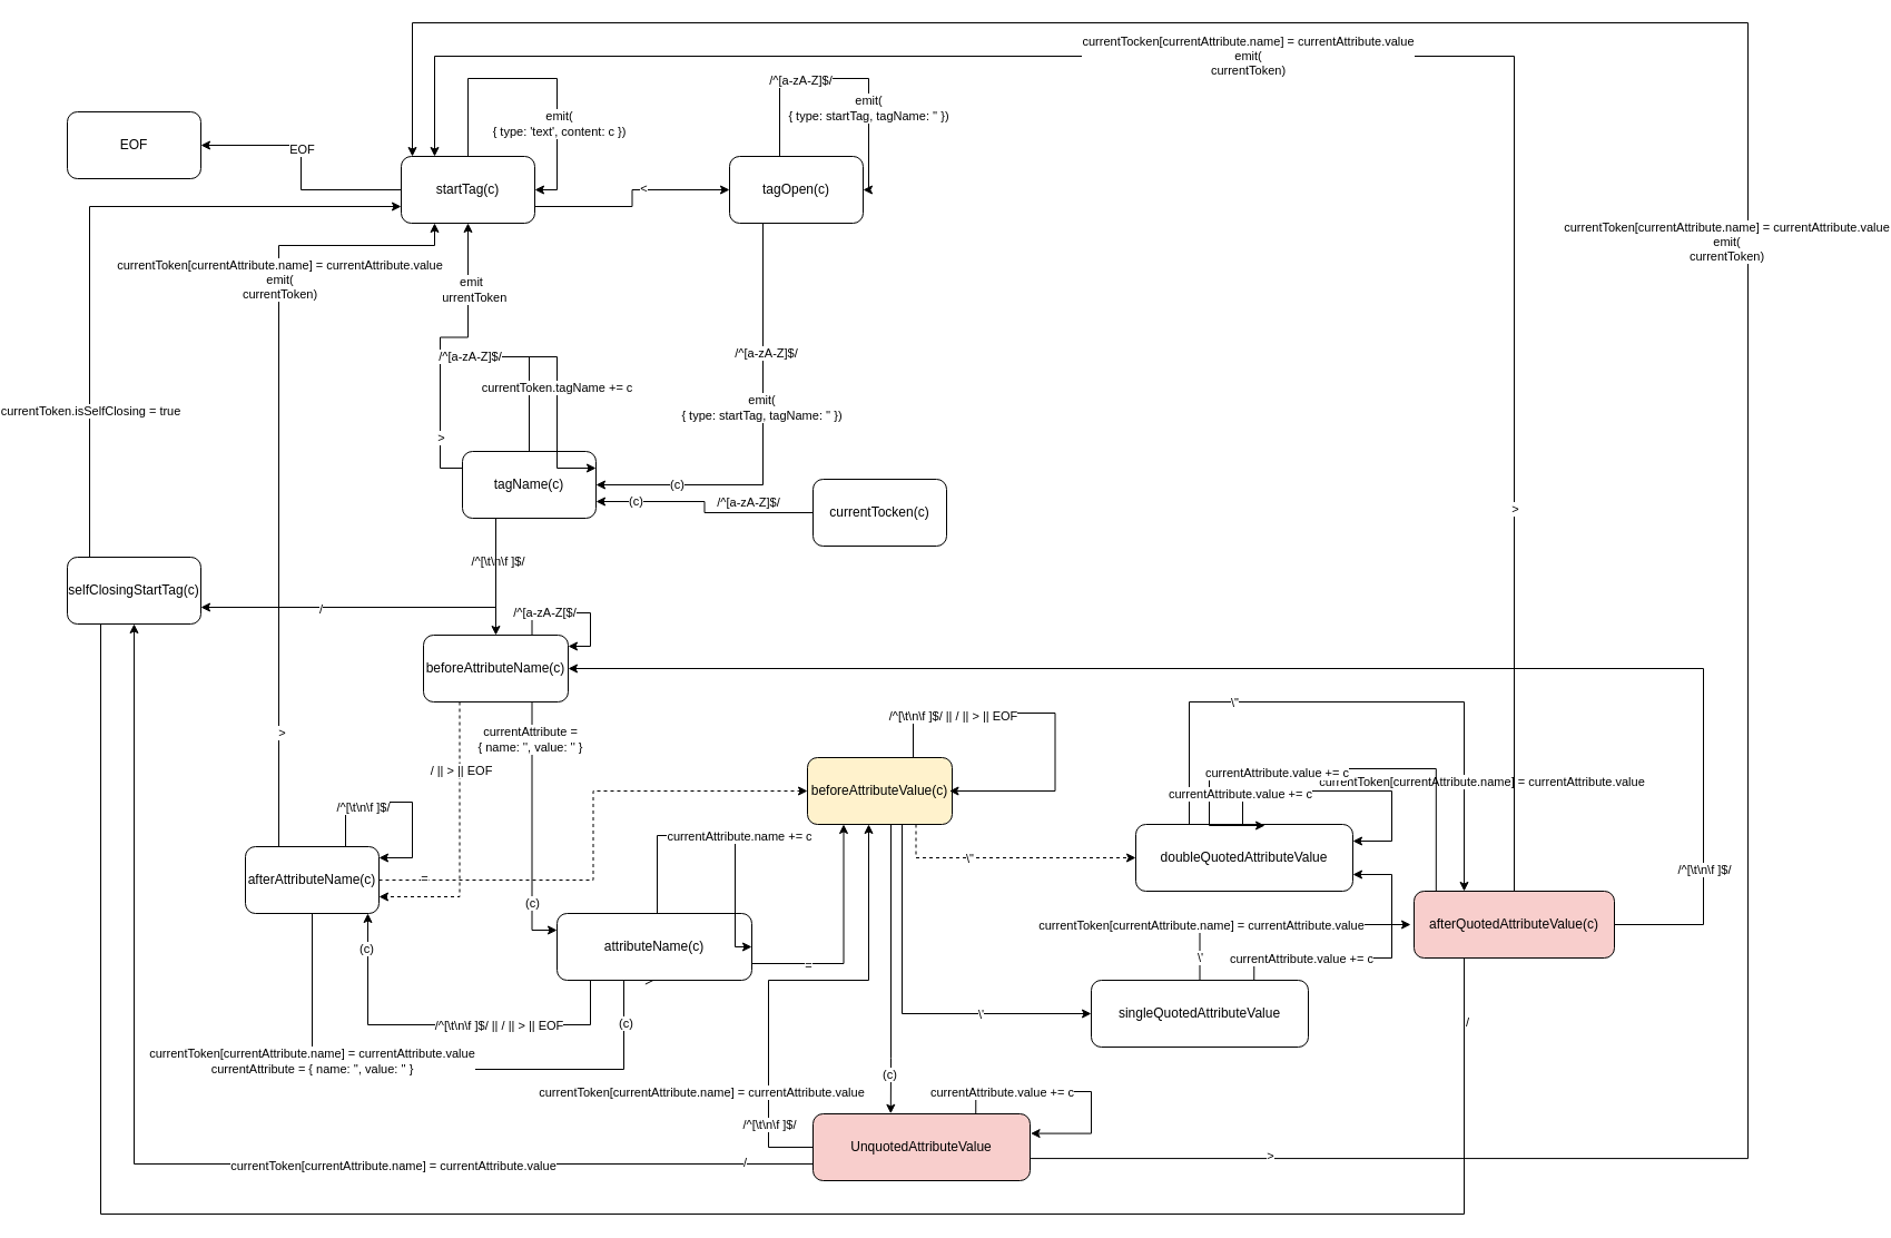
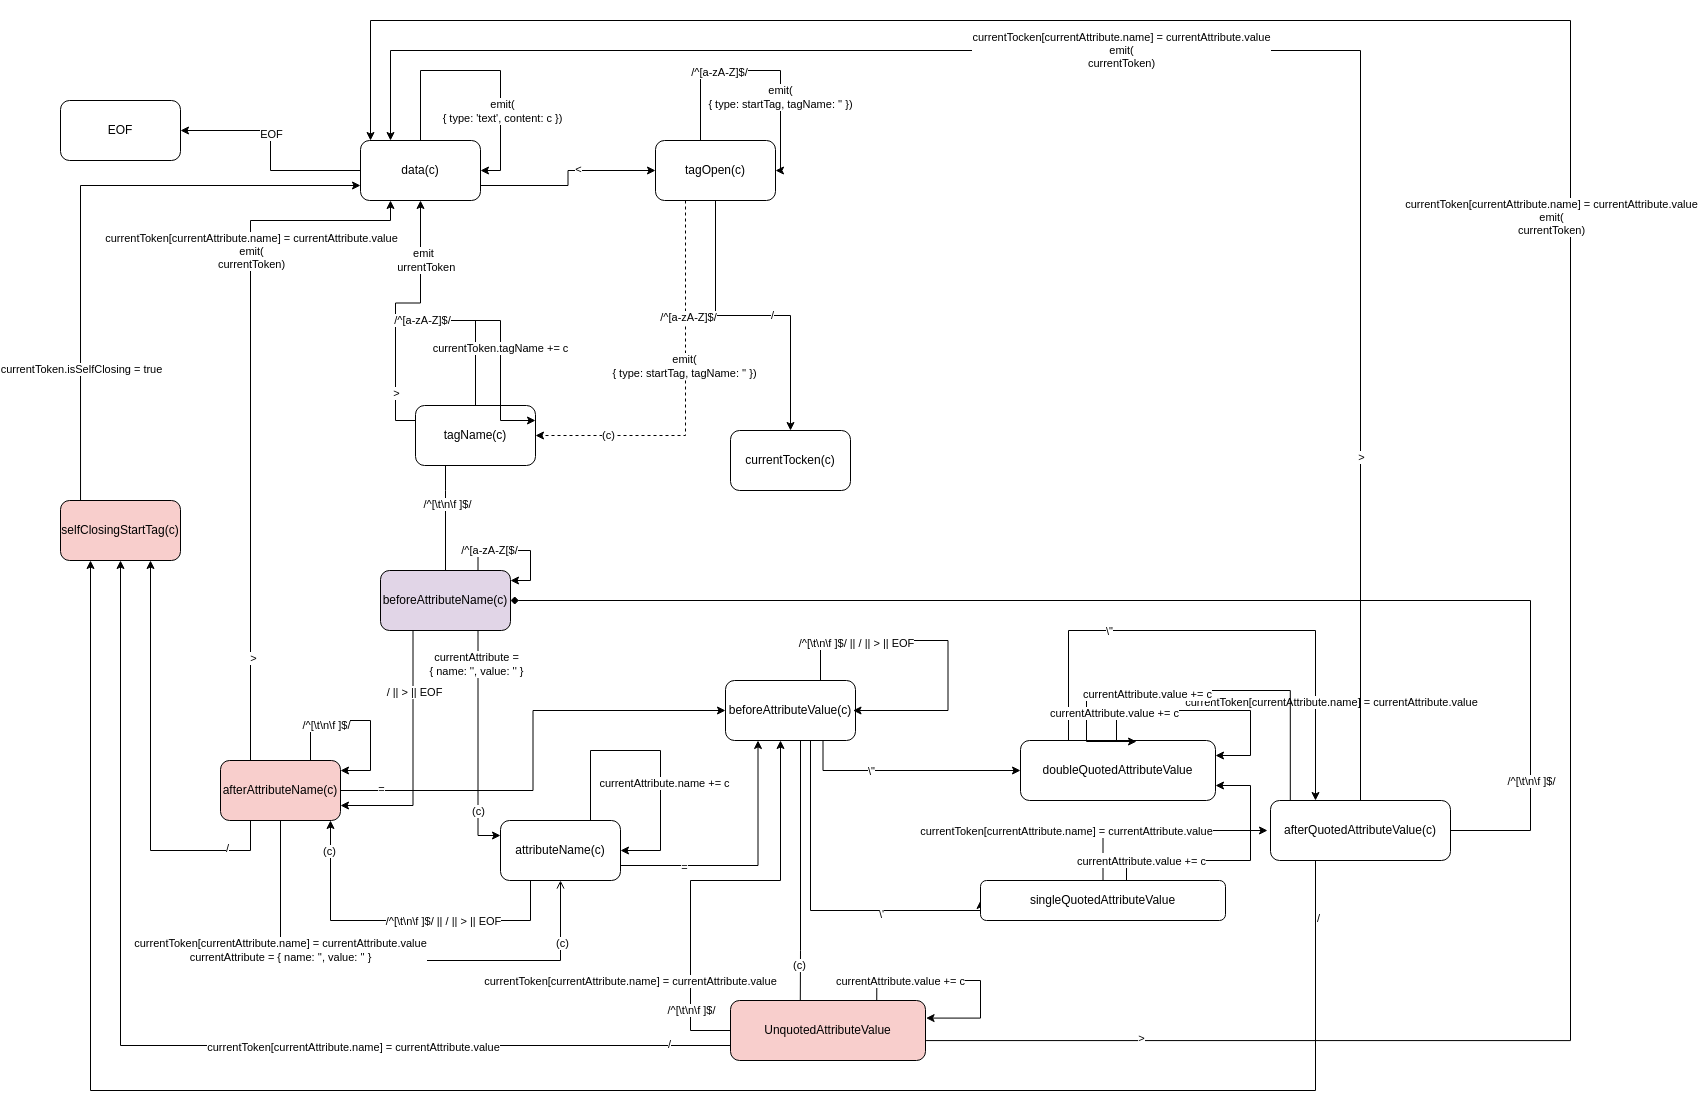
- <mxCell id="6" value="startTag(c)" style="rounded=1;whiteSpace=wrap;html=1;" parent="1" vertex="1"><mxGeometry x="320" y="140" width="120" height="60" as="geometry" /></mxCell>
+ <mxCell id="6" value="data(c)" style="rounded=1;whiteSpace=wrap;html=1;" parent="1" vertex="1"><mxGeometry x="320" y="140" width="120" height="60" as="geometry" /></mxCell>
+ <mxCell id="7" style="edgeStyle=orthogonalEdgeStyle;rounded=0;orthogonalLoop=1;jettySize=auto;html=1;exitX=0.5;exitY=1;exitDx=0;exitDy=0;entryX=0.5;entryY=0;entryDx=0;entryDy=0;" parent="1" source="13" target="17" edge="1"><mxGeometry relative="1" as="geometry" /></mxCell>
+ <mxCell id="8" value="/" style="edgeLabel;html=1;align=center;verticalAlign=middle;resizable=0;points=[];" parent="7" vertex="1" connectable="0"><mxGeometry x="0.124" y="1" relative="1" as="geometry"><mxPoint as="offset" /></mxGeometry></mxCell>
- <mxCell id="9" style="edgeStyle=orthogonalEdgeStyle;rounded=0;orthogonalLoop=1;jettySize=auto;html=1;exitX=0.25;exitY=1;exitDx=0;exitDy=0;entryX=1;entryY=0.5;entryDx=0;entryDy=0;" parent="1" source="13" target="25" edge="1"><mxGeometry relative="1" as="geometry" /></mxCell>
+ <mxCell id="9" style="edgeStyle=orthogonalEdgeStyle;rounded=0;orthogonalLoop=1;jettySize=auto;html=1;exitX=0.25;exitY=1;exitDx=0;exitDy=0;entryX=1;entryY=0.5;entryDx=0;entryDy=0;dashed=1;" parent="1" source="13" target="25" edge="1"><mxGeometry relative="1" as="geometry" /></mxCell>
- <mxCell id="14" style="edgeStyle=orthogonalEdgeStyle;rounded=0;orthogonalLoop=1;jettySize=auto;html=1;exitX=0;exitY=0.5;exitDx=0;exitDy=0;entryX=1;entryY=0.75;entryDx=0;entryDy=0;" parent="1" source="17" target="25" edge="1"><mxGeometry relative="1" as="geometry" /></mxCell>
- <mxCell id="15" value="/^[a-zA-Z]$/" style="edgeLabel;html=1;align=center;verticalAlign=middle;resizable=0;points=[];" parent="14" vertex="1" connectable="0"><mxGeometry x="0.287" y="1" relative="1" as="geometry"><mxPoint x="63" y="-1" as="offset" /></mxGeometry></mxCell>
- <mxCell id="16" value="(c)" style="edgeLabel;html=1;align=center;verticalAlign=middle;resizable=0;points=[];" parent="14" vertex="1" connectable="0"><mxGeometry x="0.663" y="-1" relative="1" as="geometry"><mxPoint as="offset" /></mxGeometry></mxCell>
- <mxCell id="34" value="selfClosingStartTag(c)" style="rounded=1;whiteSpace=wrap;html=1;" parent="1" vertex="1"><mxGeometry x="20" y="500" width="120" height="60" as="geometry" /></mxCell>
+ <mxCell id="34" value="selfClosingStartTag(c)" style="rounded=1;whiteSpace=wrap;html=1;fillColor=#f8cecc;" parent="1" vertex="1"><mxGeometry x="20" y="500" width="120" height="60" as="geometry" /></mxCell>
- <mxCell id="20" style="edgeStyle=orthogonalEdgeStyle;rounded=0;orthogonalLoop=1;jettySize=auto;html=1;exitX=0.25;exitY=1;exitDx=0;exitDy=0;entryX=1;entryY=0.75;entryDx=0;entryDy=0;" parent="1" source="25" target="34" edge="1"><mxGeometry relative="1" as="geometry" /></mxCell>
- <mxCell id="21" value="/" style="edgeLabel;html=1;align=center;verticalAlign=middle;resizable=0;points=[];" parent="20" vertex="1" connectable="0"><mxGeometry x="0.379" y="1" relative="1" as="geometry"><mxPoint as="offset" /></mxGeometry></mxCell>
- <mxCell id="18" style="edgeStyle=orthogonalEdgeStyle;rounded=0;orthogonalLoop=1;jettySize=auto;html=1;" parent="1" source="25" target="31" edge="1"><mxGeometry relative="1" as="geometry"><Array as="points"><mxPoint x="405" y="490" /><mxPoint x="405" y="490" /></Array></mxGeometry></mxCell>
+ <mxCell id="18" style="edgeStyle=orthogonalEdgeStyle;rounded=0;orthogonalLoop=1;jettySize=auto;html=1;endArrow=none;" parent="1" source="25" target="31" edge="1"><mxGeometry relative="1" as="geometry"><Array as="points"><mxPoint x="405" y="490" /><mxPoint x="405" y="490" /></Array></mxGeometry></mxCell>
- <mxCell id="94" style="edgeStyle=orthogonalEdgeStyle;rounded=0;orthogonalLoop=1;jettySize=auto;html=1;exitX=0.25;exitY=1;exitDx=0;exitDy=0;entryX=0.25;entryY=1;entryDx=0;entryDy=0;endArrow=none;" parent="1" source="101" target="34" edge="1"><mxGeometry relative="1" as="geometry"><Array as="points"><mxPoint x="1275" y="1090" /><mxPoint x="50" y="1090" /></Array></mxGeometry></mxCell>
+ <mxCell id="94" style="edgeStyle=orthogonalEdgeStyle;rounded=0;orthogonalLoop=1;jettySize=auto;html=1;exitX=0.25;exitY=1;exitDx=0;exitDy=0;entryX=0.25;entryY=1;entryDx=0;entryDy=0;" parent="1" source="101" target="34" edge="1"><mxGeometry relative="1" as="geometry"><Array as="points"><mxPoint x="1275" y="1090" /><mxPoint x="50" y="1090" /></Array></mxGeometry></mxCell>
- <mxCell id="31" value="beforeAttributeName(c)" style="rounded=1;whiteSpace=wrap;html=1;" parent="1" vertex="1"><mxGeometry x="340" y="570" width="130" height="60" as="geometry" /></mxCell>
+ <mxCell id="31" value="beforeAttributeName(c)" style="rounded=1;whiteSpace=wrap;html=1;fillColor=#e1d5e7;" parent="1" vertex="1"><mxGeometry x="340" y="570" width="130" height="60" as="geometry" /></mxCell>
- <mxCell id="92" style="edgeStyle=orthogonalEdgeStyle;rounded=0;orthogonalLoop=1;jettySize=auto;html=1;entryX=1;entryY=0.5;entryDx=0;entryDy=0;" parent="1" source="101" target="31" edge="1"><mxGeometry relative="1" as="geometry"><Array as="points"><mxPoint x="1490" y="830" /><mxPoint x="1490" y="600" /></Array></mxGeometry></mxCell>
+ <mxCell id="92" style="edgeStyle=orthogonalEdgeStyle;rounded=0;orthogonalLoop=1;jettySize=auto;html=1;entryX=1;entryY=0.5;entryDx=0;entryDy=0;endArrow=diamond;" parent="1" source="101" target="31" edge="1"><mxGeometry relative="1" as="geometry"><Array as="points"><mxPoint x="1490" y="830" /><mxPoint x="1490" y="600" /></Array></mxGeometry></mxCell>
- <mxCell id="70" value="beforeAttributeValue(c)" style="rounded=1;whiteSpace=wrap;html=1;fillColor=#fff2cc;" parent="1" vertex="1"><mxGeometry x="685" y="680" width="130" height="60" as="geometry" /></mxCell>
+ <mxCell id="70" value="beforeAttributeValue(c)" style="rounded=1;whiteSpace=wrap;html=1;" parent="1" vertex="1"><mxGeometry x="685" y="680" width="130" height="60" as="geometry" /></mxCell>
- <mxCell id="46" style="edgeStyle=orthogonalEdgeStyle;rounded=0;orthogonalLoop=1;jettySize=auto;html=1;exitX=1;exitY=0.5;exitDx=0;exitDy=0;entryX=0;entryY=0.5;entryDx=0;entryDy=0;dashed=1;" edge="1" parent="1" source="55" target="70"><mxGeometry relative="1" as="geometry" /></mxCell>
+ <mxCell id="46" style="edgeStyle=orthogonalEdgeStyle;rounded=0;orthogonalLoop=1;jettySize=auto;html=1;exitX=1;exitY=0.5;exitDx=0;exitDy=0;entryX=0;entryY=0.5;entryDx=0;entryDy=0;" edge="1" parent="1" source="55" target="70"><mxGeometry relative="1" as="geometry" /></mxCell>
- <mxCell id="64" style="edgeStyle=orthogonalEdgeStyle;rounded=0;orthogonalLoop=1;jettySize=auto;html=1;exitX=0.75;exitY=1;exitDx=0;exitDy=0;entryX=0;entryY=0.5;entryDx=0;entryDy=0;dashed=1;" parent="1" source="70" target="78" edge="1"><mxGeometry relative="1" as="geometry" /></mxCell>
+ <mxCell id="64" style="edgeStyle=orthogonalEdgeStyle;rounded=0;orthogonalLoop=1;jettySize=auto;html=1;exitX=0.75;exitY=1;exitDx=0;exitDy=0;entryX=0;entryY=0.5;entryDx=0;entryDy=0;" parent="1" source="70" target="78" edge="1"><mxGeometry relative="1" as="geometry" /></mxCell>
+ <mxCell id="44" style="edgeStyle=orthogonalEdgeStyle;rounded=0;orthogonalLoop=1;jettySize=auto;html=1;exitX=0.25;exitY=1;exitDx=0;exitDy=0;entryX=0.75;entryY=1;entryDx=0;entryDy=0;" edge="1" parent="1" source="55" target="34"><mxGeometry relative="1" as="geometry"><Array as="points"><mxPoint x="210" y="850" /><mxPoint x="110" y="850" /></Array></mxGeometry></mxCell>
+ <mxCell id="45" value="/" style="edgeLabel;html=1;align=center;verticalAlign=middle;resizable=0;points=[];" vertex="1" connectable="0" parent="44"><mxGeometry x="-0.742" y="-3" relative="1" as="geometry"><mxPoint as="offset" /></mxGeometry></mxCell>
- <mxCell id="26" style="edgeStyle=orthogonalEdgeStyle;rounded=0;orthogonalLoop=1;jettySize=auto;html=1;exitX=0.25;exitY=1;exitDx=0;exitDy=0;entryX=1;entryY=0.75;entryDx=0;entryDy=0;dashed=1;" parent="1" source="31" target="55" edge="1"><mxGeometry relative="1" as="geometry" /></mxCell>
+ <mxCell id="26" style="edgeStyle=orthogonalEdgeStyle;rounded=0;orthogonalLoop=1;jettySize=auto;html=1;exitX=0.25;exitY=1;exitDx=0;exitDy=0;entryX=1;entryY=0.75;entryDx=0;entryDy=0;" parent="1" source="31" target="55" edge="1"><mxGeometry relative="1" as="geometry" /></mxCell>
- <mxCell id="55" value="afterAttributeName(c)" style="rounded=1;whiteSpace=wrap;html=1;" parent="1" vertex="1"><mxGeometry x="180" y="760" width="120" height="60" as="geometry" /></mxCell>
+ <mxCell id="55" value="afterAttributeName(c)" style="rounded=1;whiteSpace=wrap;html=1;fillColor=#f8cecc;" parent="1" vertex="1"><mxGeometry x="180" y="760" width="120" height="60" as="geometry" /></mxCell>
- <mxCell id="101" value="afterQuotedAttributeValue(c)" style="rounded=1;whiteSpace=wrap;html=1;fillColor=#f8cecc;" parent="1" vertex="1"><mxGeometry x="1230" y="800" width="180" height="60" as="geometry" /></mxCell>
+ <mxCell id="101" value="afterQuotedAttributeValue(c)" style="rounded=1;whiteSpace=wrap;html=1;" parent="1" vertex="1"><mxGeometry x="1230" y="800" width="180" height="60" as="geometry" /></mxCell>
- <mxCell id="63" value="attributeName(c)" style="rounded=1;whiteSpace=wrap;html=1;" parent="1" vertex="1"><mxGeometry x="460" y="820" width="175" height="60" as="geometry" /></mxCell>
+ <mxCell id="63" value="attributeName(c)" style="rounded=1;whiteSpace=wrap;html=1;" parent="1" vertex="1"><mxGeometry x="460" y="820" width="120" height="60" as="geometry" /></mxCell>
- <mxCell id="81" value="singleQuotedAttributeValue" style="rounded=1;whiteSpace=wrap;html=1;" parent="1" vertex="1"><mxGeometry x="940" y="880" width="195" height="60" as="geometry" /></mxCell>
+ <mxCell id="81" value="singleQuotedAttributeValue" style="rounded=1;whiteSpace=wrap;html=1;" parent="1" vertex="1"><mxGeometry x="940" y="880" width="245" height="40" as="geometry" /></mxCell>
- <mxCell id="68" style="edgeStyle=orthogonalEdgeStyle;rounded=0;orthogonalLoop=1;jettySize=auto;html=1;exitX=0.5;exitY=1;exitDx=0;exitDy=0;entryX=0.358;entryY=-0.004;entryDx=0;entryDy=0;entryPerimeter=0;" parent="1" source="70" target="91" edge="1"><mxGeometry relative="1" as="geometry"><Array as="points"><mxPoint x="760" y="740" /><mxPoint x="760" y="950" /></Array></mxGeometry></mxCell>
+ <mxCell id="68" style="edgeStyle=orthogonalEdgeStyle;rounded=0;orthogonalLoop=1;jettySize=auto;html=1;exitX=0.5;exitY=1;exitDx=0;exitDy=0;entryX=0.358;entryY=-0.004;entryDx=0;entryDy=0;entryPerimeter=0;endArrow=none;" parent="1" source="70" target="91" edge="1"><mxGeometry relative="1" as="geometry"><Array as="points"><mxPoint x="760" y="740" /><mxPoint x="760" y="950" /></Array></mxGeometry></mxCell>
